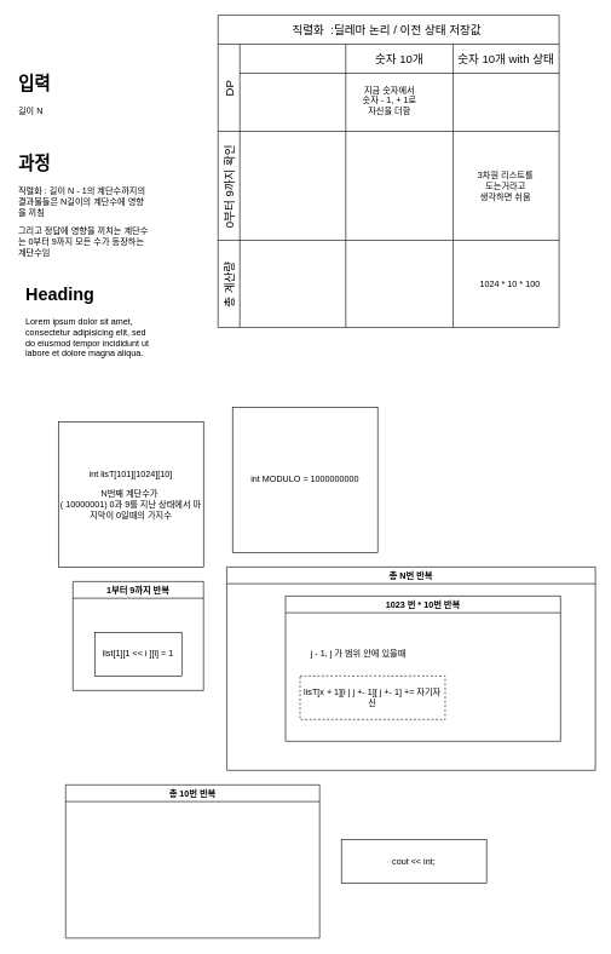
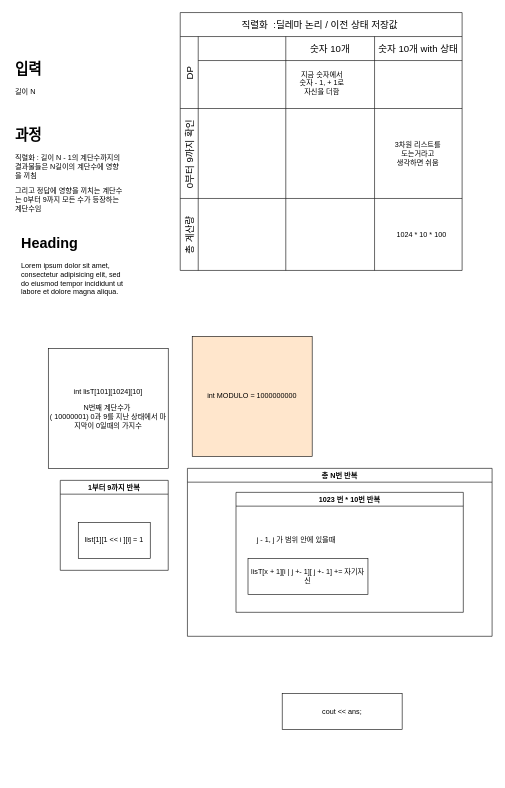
- <mxCell id="24" value="int MODULO = 1000000000" style="whiteSpace=wrap;html=1;aspect=fixed;" vertex="1" parent="1"><mxGeometry x="320" y="560" width="200" height="200" as="geometry" /></mxCell>
+ <mxCell id="24" value="int MODULO = 1000000000" style="whiteSpace=wrap;html=1;aspect=fixed;fillColor=#ffe6cc;" vertex="1" parent="1"><mxGeometry x="320" y="560" width="200" height="200" as="geometry" /></mxCell>
- <mxCell id="28" value="lisT[x + 1][i | j +- 1][ j +- 1] += 자기자신" style="rounded=0;whiteSpace=wrap;html=1;dashed=1;" vertex="1" parent="26"><mxGeometry x="20" y="110" width="200" height="60" as="geometry" /></mxCell>
+ <mxCell id="28" value="lisT[x + 1][i | j +- 1][ j +- 1] += 자기자신" style="rounded=0;whiteSpace=wrap;html=1;" vertex="1" parent="26"><mxGeometry x="20" y="110" width="200" height="60" as="geometry" /></mxCell>
- <mxCell id="29" value="총 10번 반복" style="swimlane;whiteSpace=wrap;html=1;" vertex="1" parent="1"><mxGeometry x="90" y="1080" width="350" height="211" as="geometry" /></mxCell>
- <mxCell id="30" value="cout &amp;lt;&amp;lt; int;" style="rounded=0;whiteSpace=wrap;html=1;" vertex="1" parent="1"><mxGeometry x="470" y="1155.5" width="200" height="60" as="geometry" /></mxCell>
+ <mxCell id="30" value="cout &amp;lt;&amp;lt; ans;" style="rounded=0;whiteSpace=wrap;html=1;" vertex="1" parent="1"><mxGeometry x="470" y="1155.5" width="200" height="60" as="geometry" /></mxCell>
